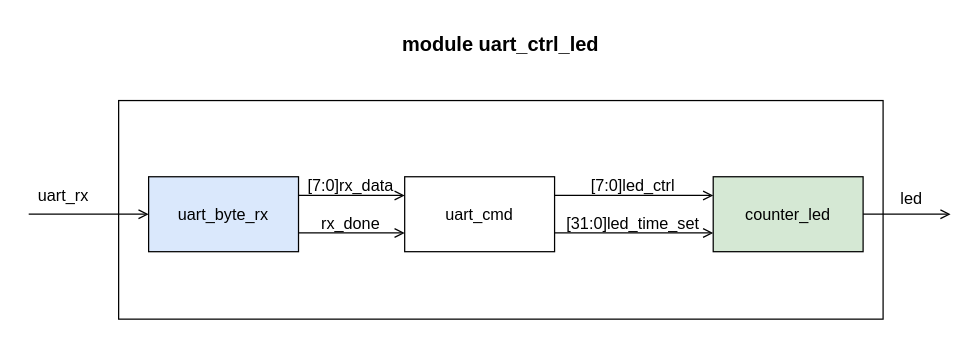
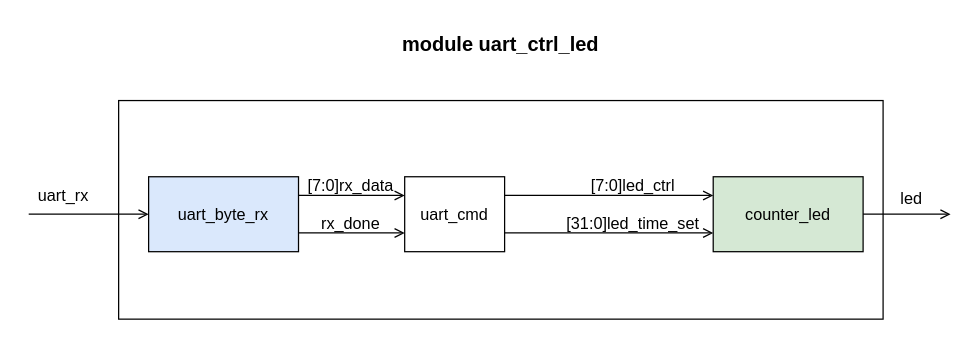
- <mxCell id="4" value="uart_cmd" style="rounded=0;whiteSpace=wrap;html=1;fontSize=13;fontStyle=0" parent="1" vertex="1"><mxGeometry x="323" y="141" width="120" height="60" as="geometry" /></mxCell>
+ <mxCell id="4" value="uart_cmd" style="rounded=0;whiteSpace=wrap;html=1;fontSize=13;fontStyle=0" parent="1" vertex="1"><mxGeometry x="323" y="141" width="80" height="60" as="geometry" /></mxCell>
